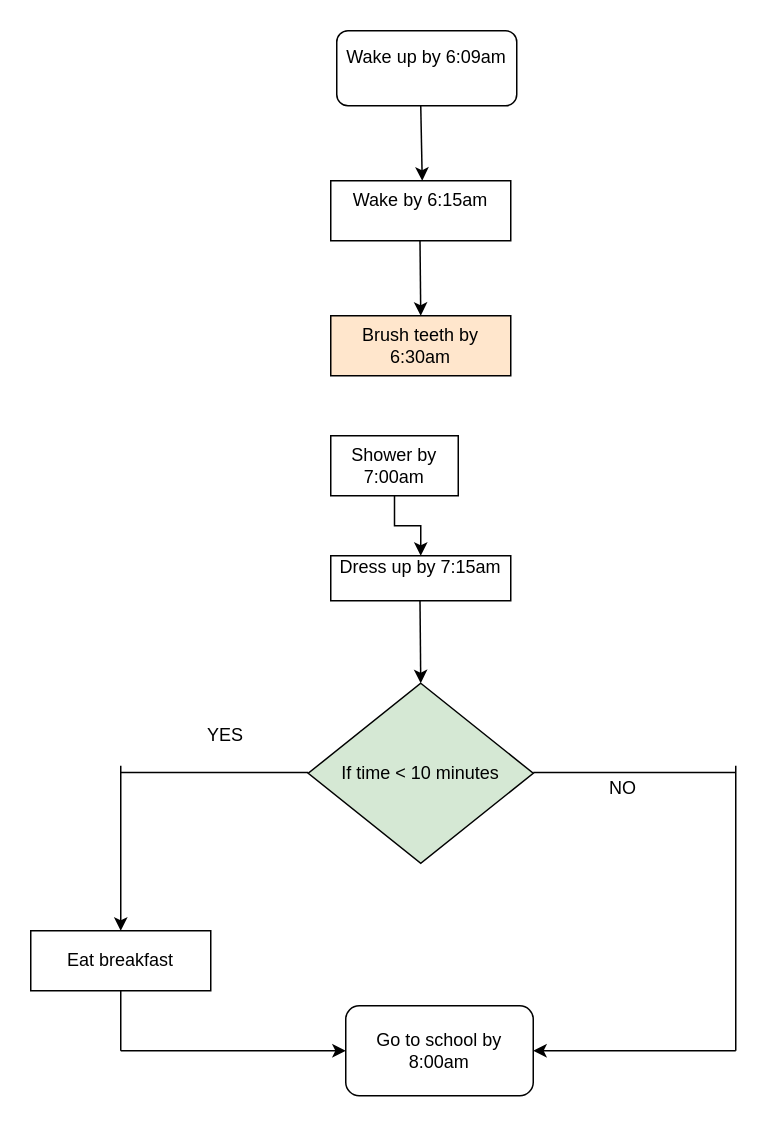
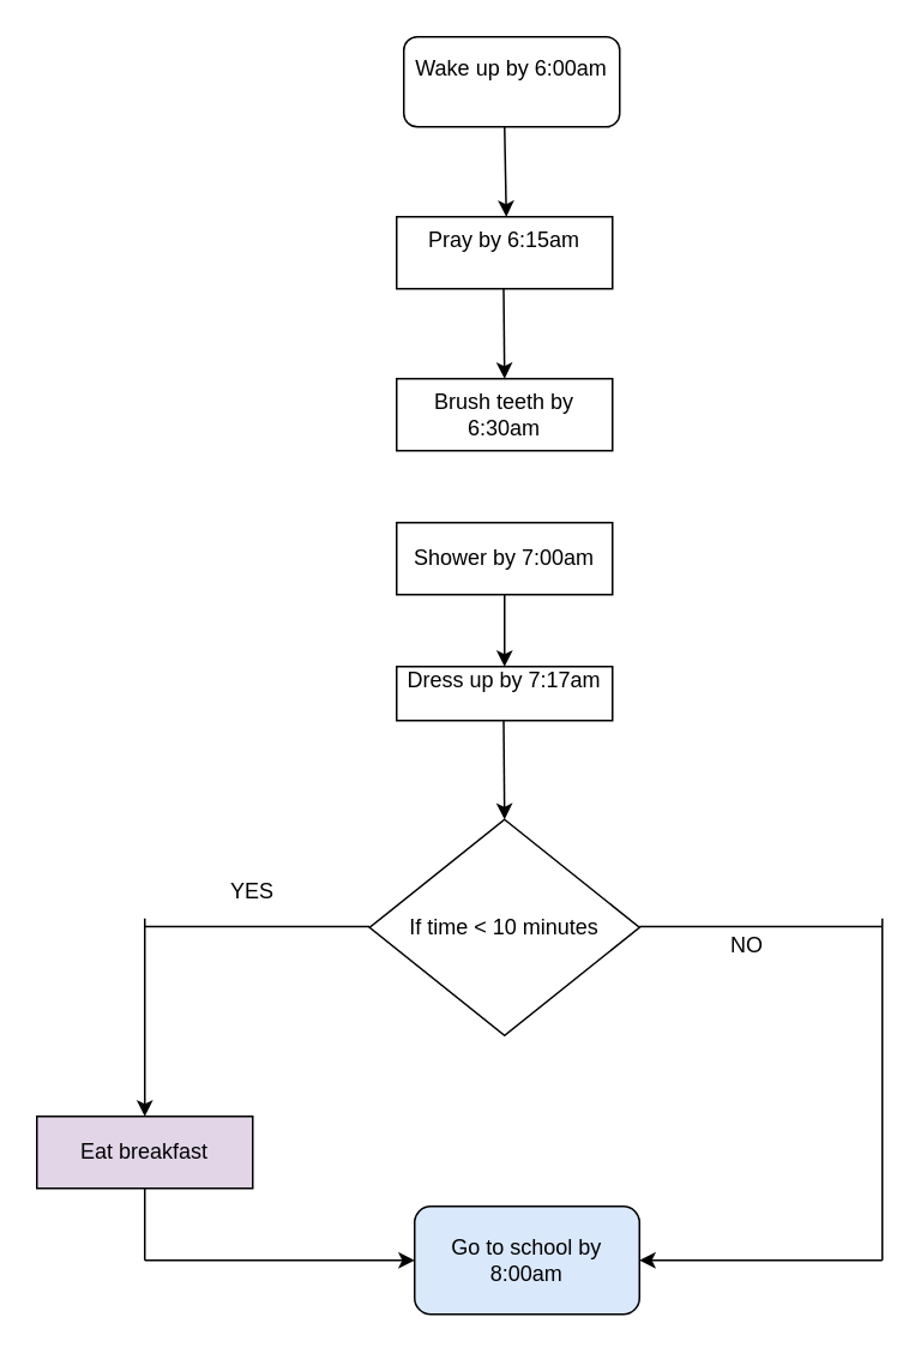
- <mxCell id="2" value="Wake up by 6:09am&lt;div&gt;&lt;br&gt;&lt;/div&gt;" style="rounded=1;whiteSpace=wrap;html=1;" vertex="1" parent="1"><mxGeometry x="224" y="20" width="120" height="50" as="geometry" /></mxCell>
+ <mxCell id="2" value="Wake up by 6:00am&lt;div&gt;&lt;br&gt;&lt;/div&gt;" style="rounded=1;whiteSpace=wrap;html=1;" vertex="1" parent="1"><mxGeometry x="224" y="20" width="120" height="50" as="geometry" /></mxCell>
- <mxCell id="4" value="Wake by 6:15am&lt;div&gt;&lt;br&gt;&lt;/div&gt;" style="rounded=0;whiteSpace=wrap;html=1;" vertex="1" parent="1"><mxGeometry x="220" y="120" width="120" height="40" as="geometry" /></mxCell>
+ <mxCell id="4" value="Pray by 6:15am&lt;div&gt;&lt;br&gt;&lt;/div&gt;" style="rounded=0;whiteSpace=wrap;html=1;" vertex="1" parent="1"><mxGeometry x="220" y="120" width="120" height="40" as="geometry" /></mxCell>
- <mxCell id="6" value="Brush teeth by 6:30am" style="rounded=0;whiteSpace=wrap;html=1;fillColor=#ffe6cc;" vertex="1" parent="1"><mxGeometry x="220" y="210" width="120" height="40" as="geometry" /></mxCell>
+ <mxCell id="6" value="Brush teeth by 6:30am" style="rounded=0;whiteSpace=wrap;html=1;" vertex="1" parent="1"><mxGeometry x="220" y="210" width="120" height="40" as="geometry" /></mxCell>
- <mxCell id="8" value="Shower by 7:00am" style="whiteSpace=wrap;html=1;rounded=0;" vertex="1" parent="1"><mxGeometry x="220" y="290" width="85" height="40" as="geometry" /></mxCell>
+ <mxCell id="8" value="Shower by 7:00am" style="whiteSpace=wrap;html=1;rounded=0;" vertex="1" parent="1"><mxGeometry x="220" y="290" width="120" height="40" as="geometry" /></mxCell>
- <mxCell id="9" value="Dress up by 7:15am&lt;div&gt;&lt;br&gt;&lt;/div&gt;" style="whiteSpace=wrap;html=1;rounded=0;" vertex="1" parent="1"><mxGeometry x="220" y="370" width="120" height="30" as="geometry" /></mxCell>
+ <mxCell id="9" value="Dress up by 7:17am&lt;div&gt;&lt;br&gt;&lt;/div&gt;" style="whiteSpace=wrap;html=1;rounded=0;" vertex="1" parent="1"><mxGeometry x="220" y="370" width="120" height="30" as="geometry" /></mxCell>
- <mxCell id="21" value="YES" style="text;html=1;align=center;verticalAlign=middle;whiteSpace=wrap;rounded=0;" vertex="1" parent="1"><mxGeometry x="120" y="475" width="60" height="30" as="geometry" /></mxCell>
+ <mxCell id="21" value="YES" style="text;html=1;align=center;verticalAlign=middle;whiteSpace=wrap;rounded=0;" vertex="1" parent="1"><mxGeometry x="110" y="480" width="60" height="30" as="geometry" /></mxCell>
- <mxCell id="10" value="If time &amp;lt; 10 minutes" style="rhombus;whiteSpace=wrap;html=1;fillColor=#d5e8d4;" vertex="1" parent="1"><mxGeometry x="205" y="455" width="150" height="120" as="geometry" /></mxCell>
+ <mxCell id="10" value="If time &amp;lt; 10 minutes" style="rhombus;whiteSpace=wrap;html=1;" vertex="1" parent="1"><mxGeometry x="205" y="455" width="150" height="120" as="geometry" /></mxCell>
- <mxCell id="14" value="Eat breakfast" style="rounded=0;whiteSpace=wrap;html=1;" vertex="1" parent="1"><mxGeometry x="20" y="620" width="120" height="40" as="geometry" /></mxCell>
+ <mxCell id="14" value="Eat breakfast" style="rounded=0;whiteSpace=wrap;html=1;fillColor=#e1d5e7;" vertex="1" parent="1"><mxGeometry x="20" y="620" width="120" height="40" as="geometry" /></mxCell>
- <mxCell id="20" value="Go to school by 8:00am" style="rounded=1;whiteSpace=wrap;html=1;" vertex="1" parent="1"><mxGeometry x="230" y="670" width="125" height="60" as="geometry" /></mxCell>
+ <mxCell id="20" value="Go to school by 8:00am" style="rounded=1;whiteSpace=wrap;html=1;fillColor=#dae8fc;" vertex="1" parent="1"><mxGeometry x="230" y="670" width="125" height="60" as="geometry" /></mxCell>
